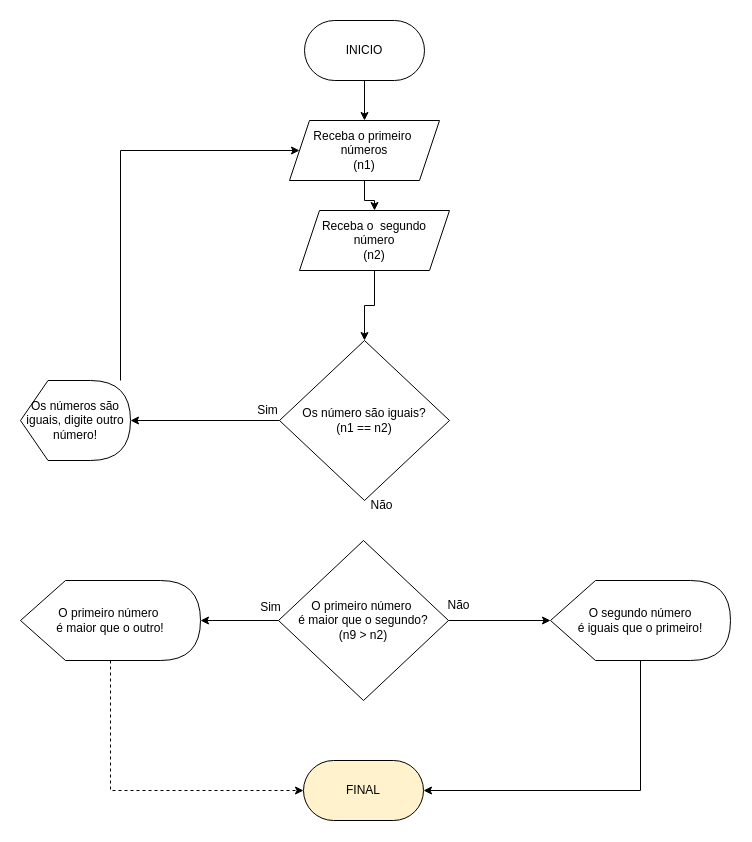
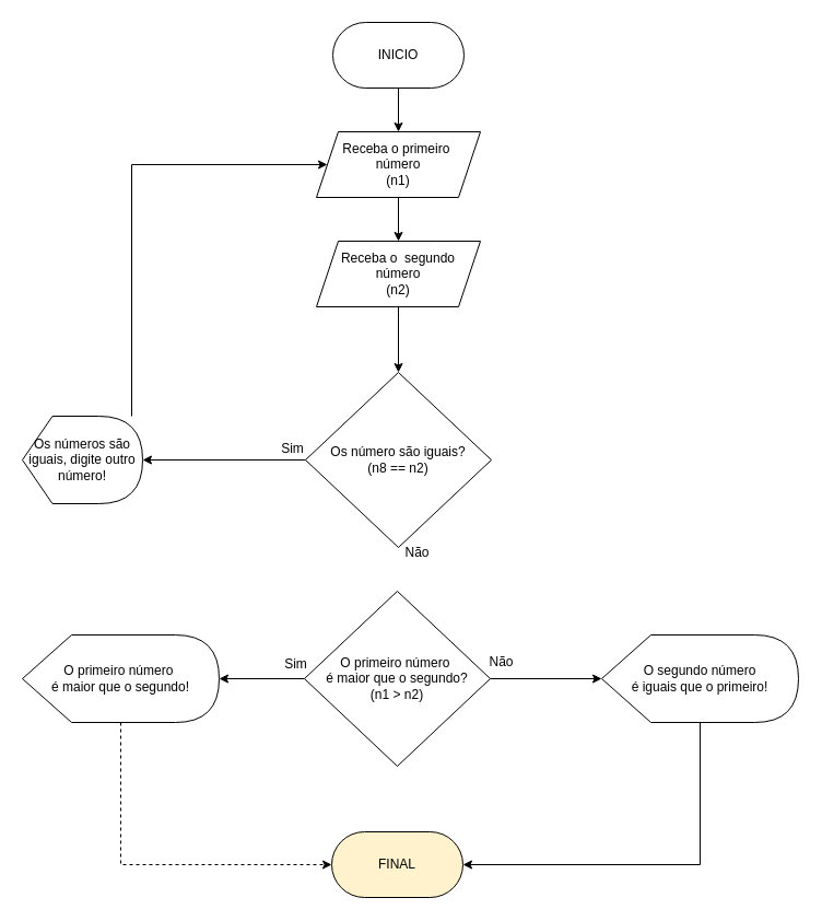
- <mxCell id="6" value="Receba o primeiro&amp;nbsp;&lt;div&gt;números&lt;/div&gt;&lt;div&gt;(n1)&lt;/div&gt;" style="shape=parallelogram;perimeter=parallelogramPerimeter;whiteSpace=wrap;html=1;fixedSize=1;" vertex="1" parent="1"><mxGeometry x="289" y="120" width="150" height="60" as="geometry" /></mxCell>
+ <mxCell id="6" value="Receba o primeiro&amp;nbsp;&lt;div&gt;número&lt;/div&gt;&lt;div&gt;(n1)&lt;/div&gt;" style="shape=parallelogram;perimeter=parallelogramPerimeter;whiteSpace=wrap;html=1;fixedSize=1;" vertex="1" parent="1"><mxGeometry x="289" y="120" width="150" height="60" as="geometry" /></mxCell>
- <mxCell id="8" value="Receba o&amp;nbsp; segundo&lt;div&gt;número&lt;/div&gt;&lt;div&gt;(n2)&lt;/div&gt;" style="shape=parallelogram;perimeter=parallelogramPerimeter;whiteSpace=wrap;html=1;fixedSize=1;" vertex="1" parent="1"><mxGeometry x="299" y="210" width="150" height="60" as="geometry" /></mxCell>
+ <mxCell id="8" value="Receba o&amp;nbsp; segundo&lt;div&gt;número&lt;/div&gt;&lt;div&gt;(n2)&lt;/div&gt;" style="shape=parallelogram;perimeter=parallelogramPerimeter;whiteSpace=wrap;html=1;fixedSize=1;" vertex="1" parent="1"><mxGeometry x="289" y="220" width="150" height="60" as="geometry" /></mxCell>
- <mxCell id="19" value="Os número são iguais?&lt;div&gt;(n1 == n2)&lt;/div&gt;" style="rhombus;whiteSpace=wrap;html=1;" vertex="1" parent="1"><mxGeometry x="279" y="340" width="170" height="160" as="geometry" /></mxCell>
+ <mxCell id="19" value="Os número são iguais?&lt;div&gt;(n8 == n2)&lt;/div&gt;" style="rhombus;whiteSpace=wrap;html=1;" vertex="1" parent="1"><mxGeometry x="279" y="340" width="170" height="160" as="geometry" /></mxCell>
- <mxCell id="12" value="O primeiro número&amp;nbsp;&lt;div&gt;é maior que o outro!&lt;/div&gt;" style="shape=display;whiteSpace=wrap;html=1;" vertex="1" parent="1"><mxGeometry x="20" y="580" width="180" height="80" as="geometry" /></mxCell>
+ <mxCell id="12" value="O primeiro número&amp;nbsp;&lt;div&gt;é maior que o segundo!&lt;/div&gt;" style="shape=display;whiteSpace=wrap;html=1;" vertex="1" parent="1"><mxGeometry x="20" y="580" width="180" height="80" as="geometry" /></mxCell>
- <mxCell id="10" value="O primeiro número&amp;nbsp;&lt;div&gt;é maior que o segundo?&lt;/div&gt;&lt;div&gt;(n9 &amp;gt; n2)&lt;/div&gt;" style="rhombus;whiteSpace=wrap;html=1;" vertex="1" parent="1"><mxGeometry x="278" y="540" width="170" height="160" as="geometry" /></mxCell>
+ <mxCell id="10" value="O primeiro número&amp;nbsp;&lt;div&gt;é maior que o segundo?&lt;/div&gt;&lt;div&gt;(n1 &amp;gt; n2)&lt;/div&gt;" style="rhombus;whiteSpace=wrap;html=1;" vertex="1" parent="1"><mxGeometry x="278" y="540" width="170" height="160" as="geometry" /></mxCell>
